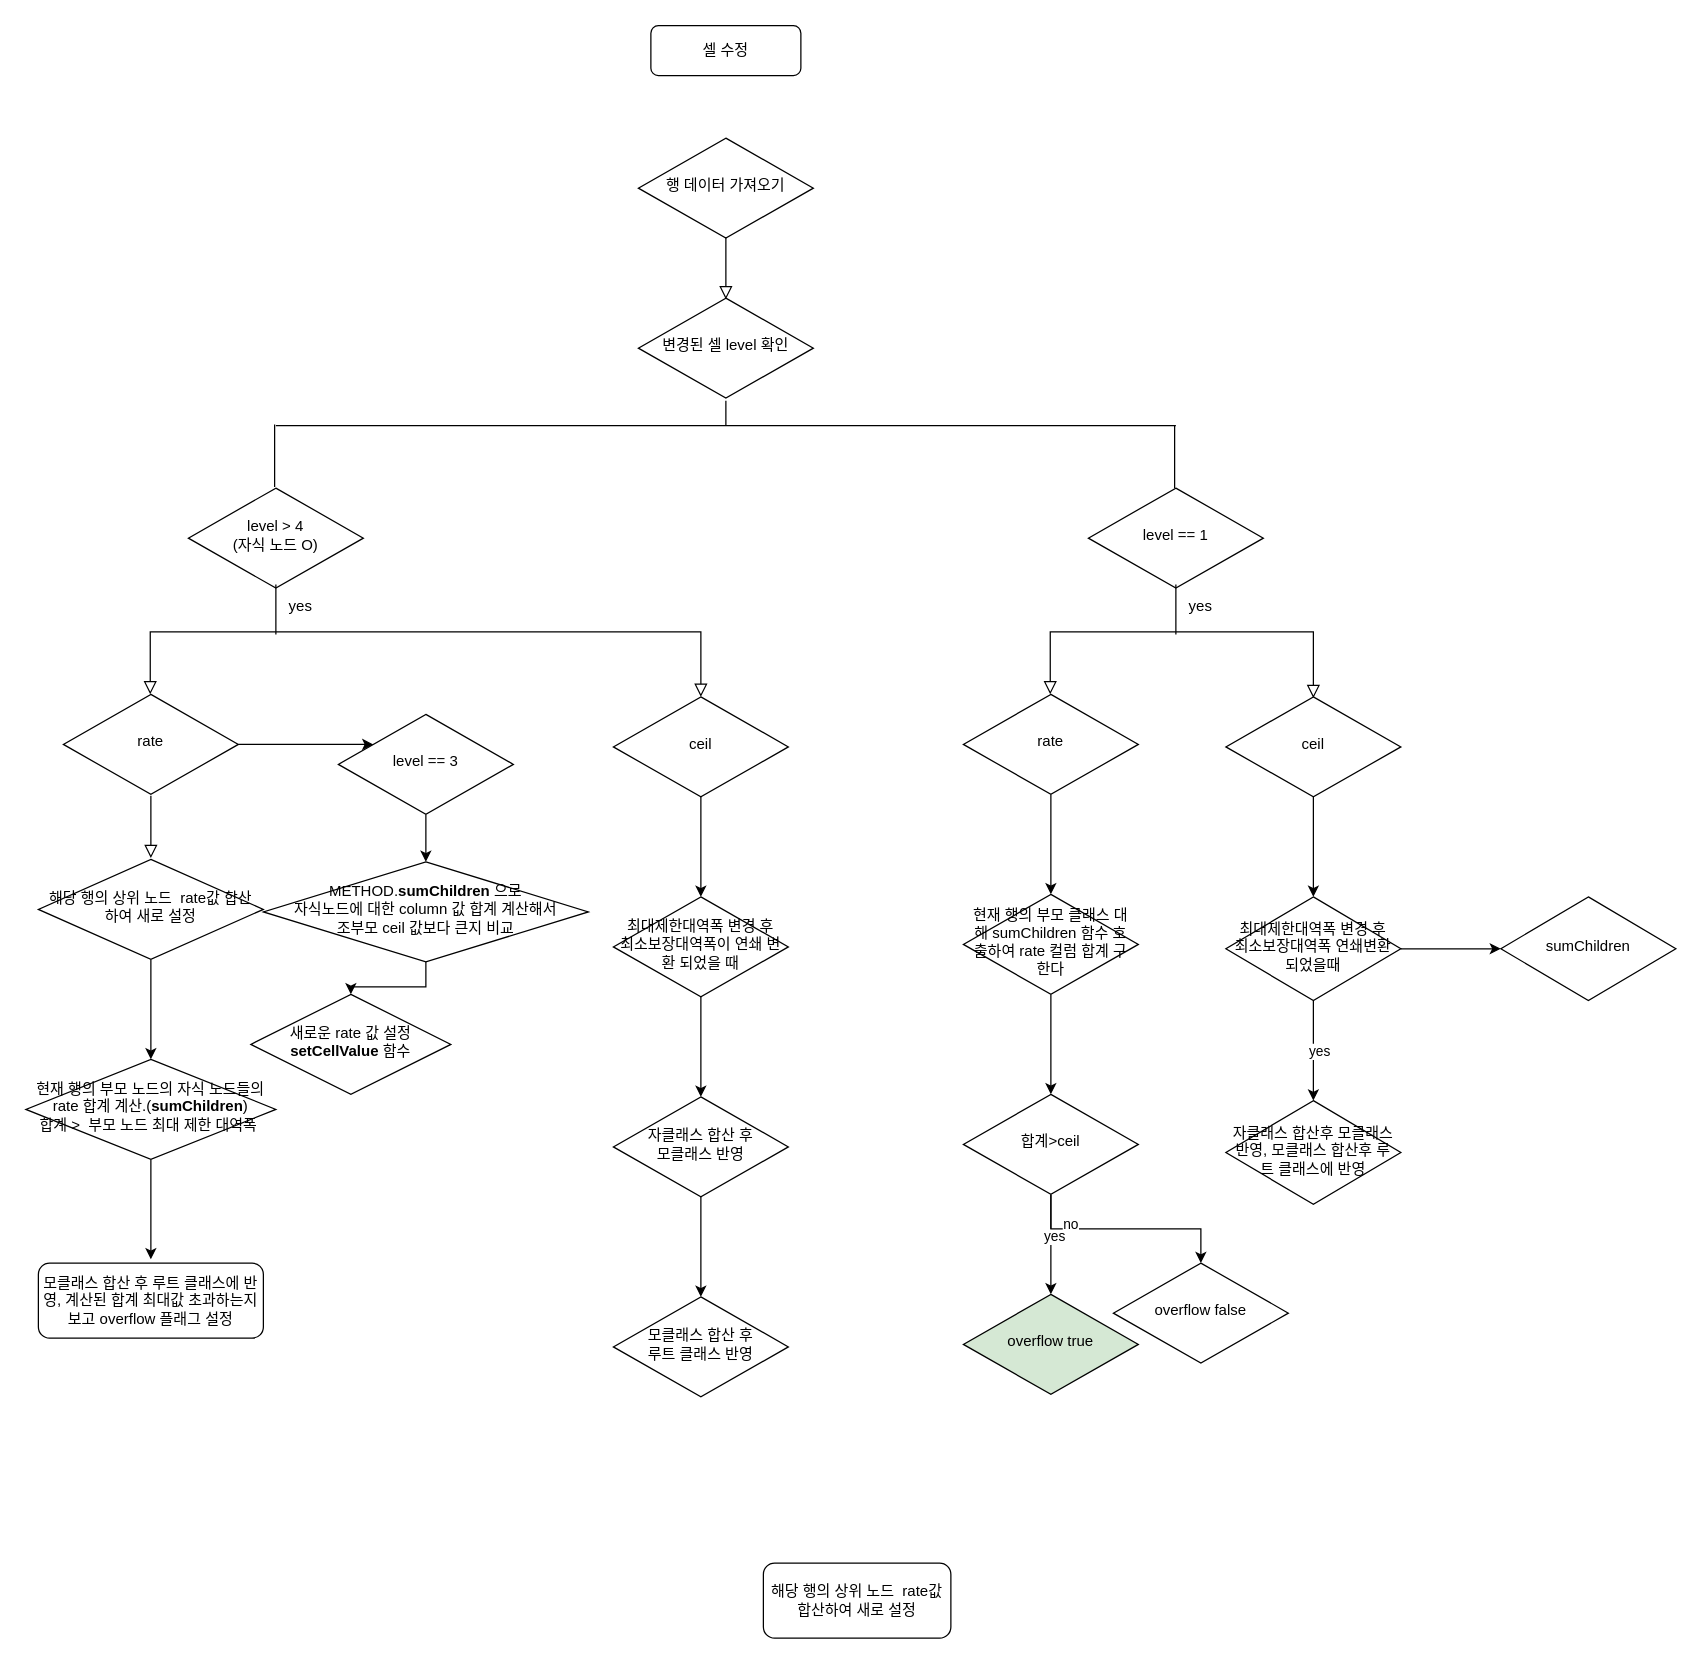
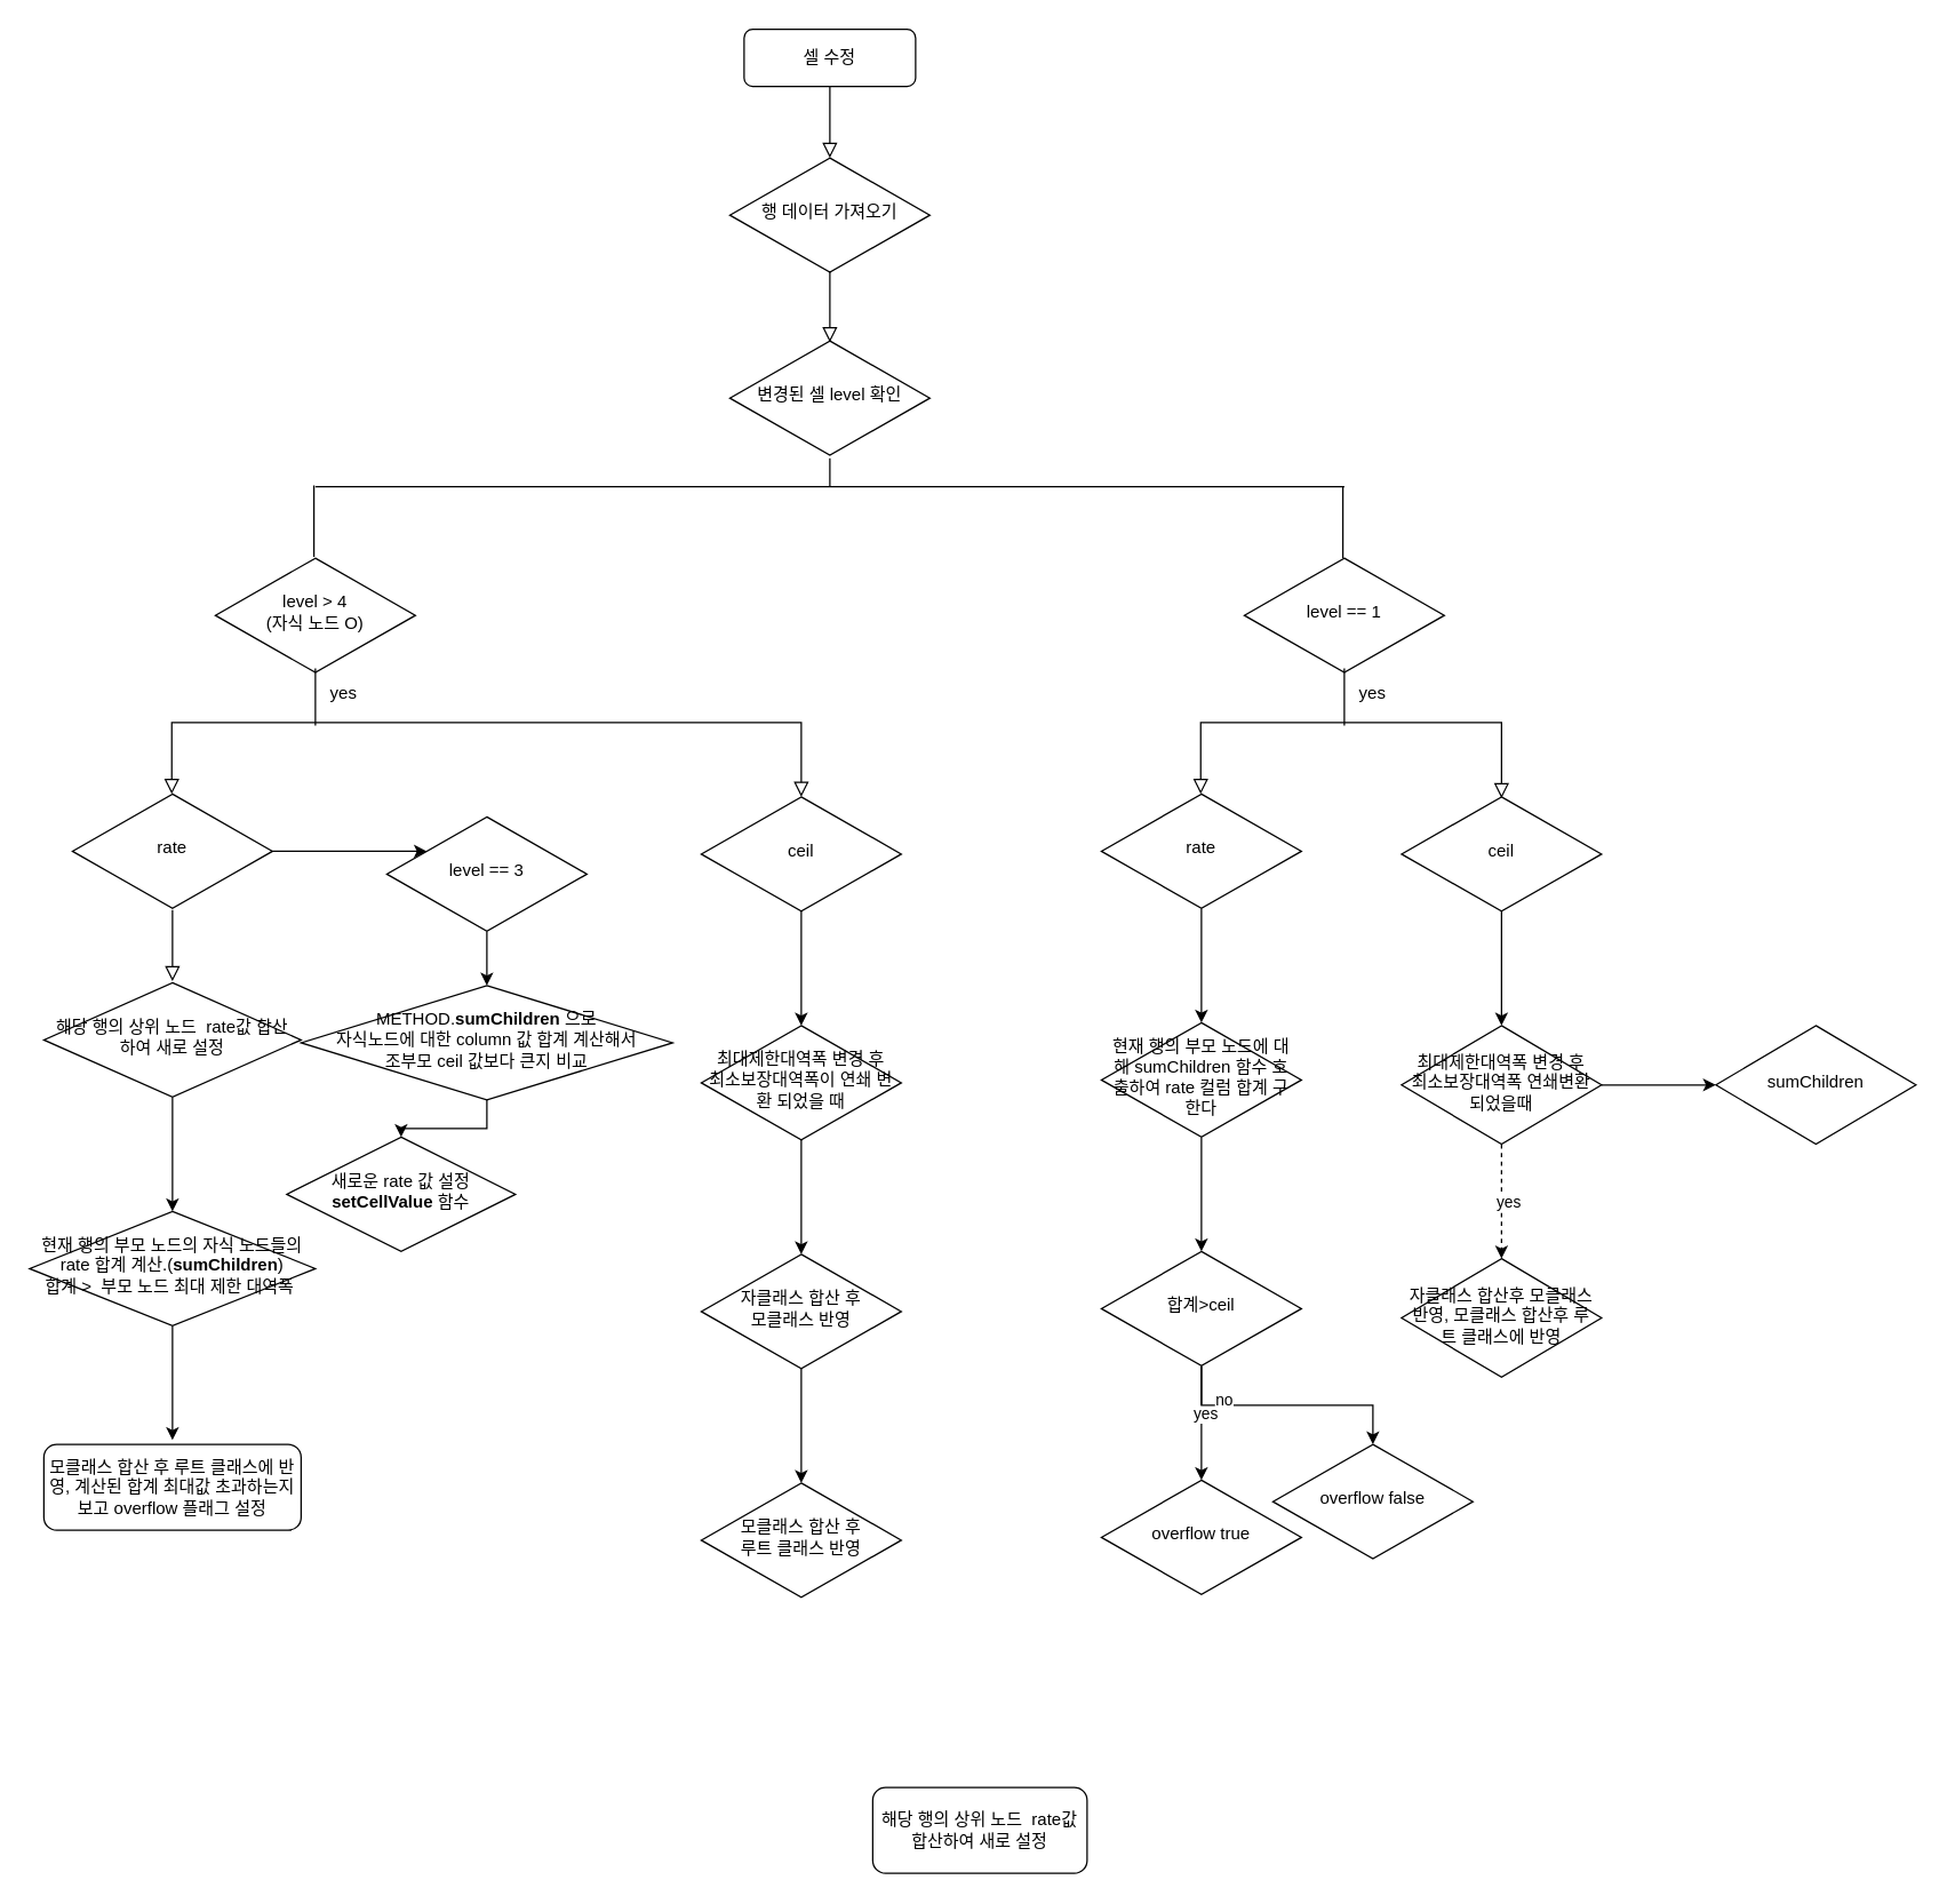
+ <mxCell id="2" value="" style="rounded=0;html=1;jettySize=auto;orthogonalLoop=1;fontSize=11;endArrow=block;endFill=0;endSize=8;strokeWidth=1;shadow=0;labelBackgroundColor=none;edgeStyle=orthogonalEdgeStyle;" parent="1" source="3" target="4" edge="1"><mxGeometry relative="1" as="geometry" /></mxCell>
- <mxCell id="40" value="현재 행의 부모 클래스 대해 sumChildren 함수 호출하여 rate 컬럼 합계 구한다" style="rhombus;whiteSpace=wrap;html=1;shadow=0;fontFamily=Helvetica;fontSize=12;align=center;strokeWidth=1;spacing=6;spacingTop=-4;" vertex="1" parent="1"><mxGeometry x="770" y="715" width="140" height="80" as="geometry" /></mxCell>
+ <mxCell id="40" value="현재 행의 부모 노드에 대해 sumChildren 함수 호출하여 rate 컬럼 합계 구한다" style="rhombus;whiteSpace=wrap;html=1;shadow=0;fontFamily=Helvetica;fontSize=12;align=center;strokeWidth=1;spacing=6;spacingTop=-4;" vertex="1" parent="1"><mxGeometry x="770" y="715" width="140" height="80" as="geometry" /></mxCell>
- <mxCell id="48" value="" style="edgeStyle=orthogonalEdgeStyle;rounded=0;orthogonalLoop=1;jettySize=auto;html=1;" edge="1" parent="1" source="51" target="52"><mxGeometry relative="1" as="geometry" /></mxCell>
+ <mxCell id="48" value="" style="edgeStyle=orthogonalEdgeStyle;rounded=0;orthogonalLoop=1;jettySize=auto;html=1;dashed=1;" edge="1" parent="1" source="51" target="52"><mxGeometry relative="1" as="geometry" /></mxCell>
- <mxCell id="46" value="overflow true" style="rhombus;whiteSpace=wrap;html=1;shadow=0;fontFamily=Helvetica;fontSize=12;align=center;strokeWidth=1;spacing=6;spacingTop=-4;fillColor=#d5e8d4;" vertex="1" parent="1"><mxGeometry x="770" y="1035" width="140" height="80" as="geometry" /></mxCell>
+ <mxCell id="46" value="overflow true" style="rhombus;whiteSpace=wrap;html=1;shadow=0;fontFamily=Helvetica;fontSize=12;align=center;strokeWidth=1;spacing=6;spacingTop=-4;" vertex="1" parent="1"><mxGeometry x="770" y="1035" width="140" height="80" as="geometry" /></mxCell>
